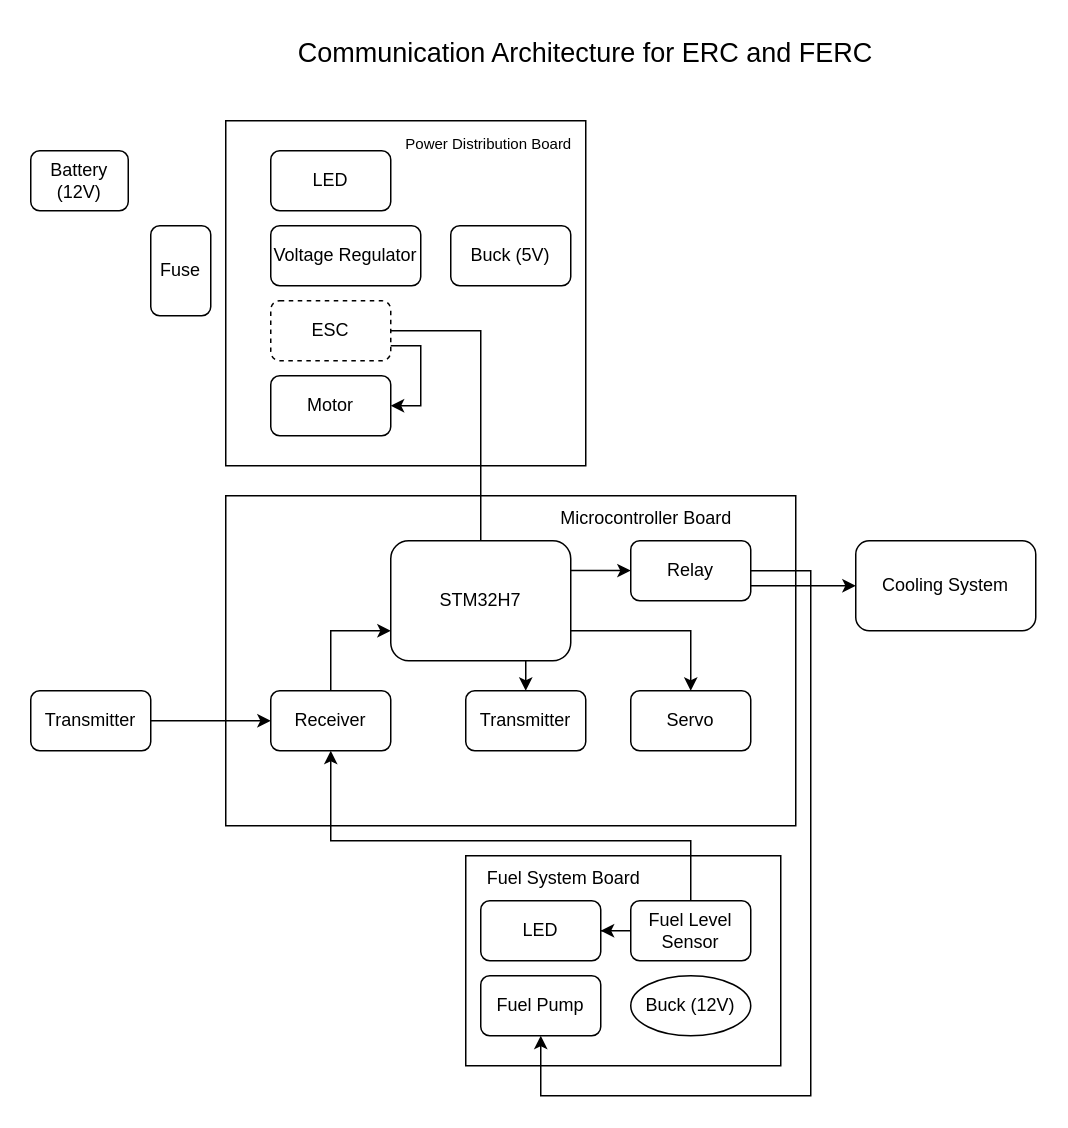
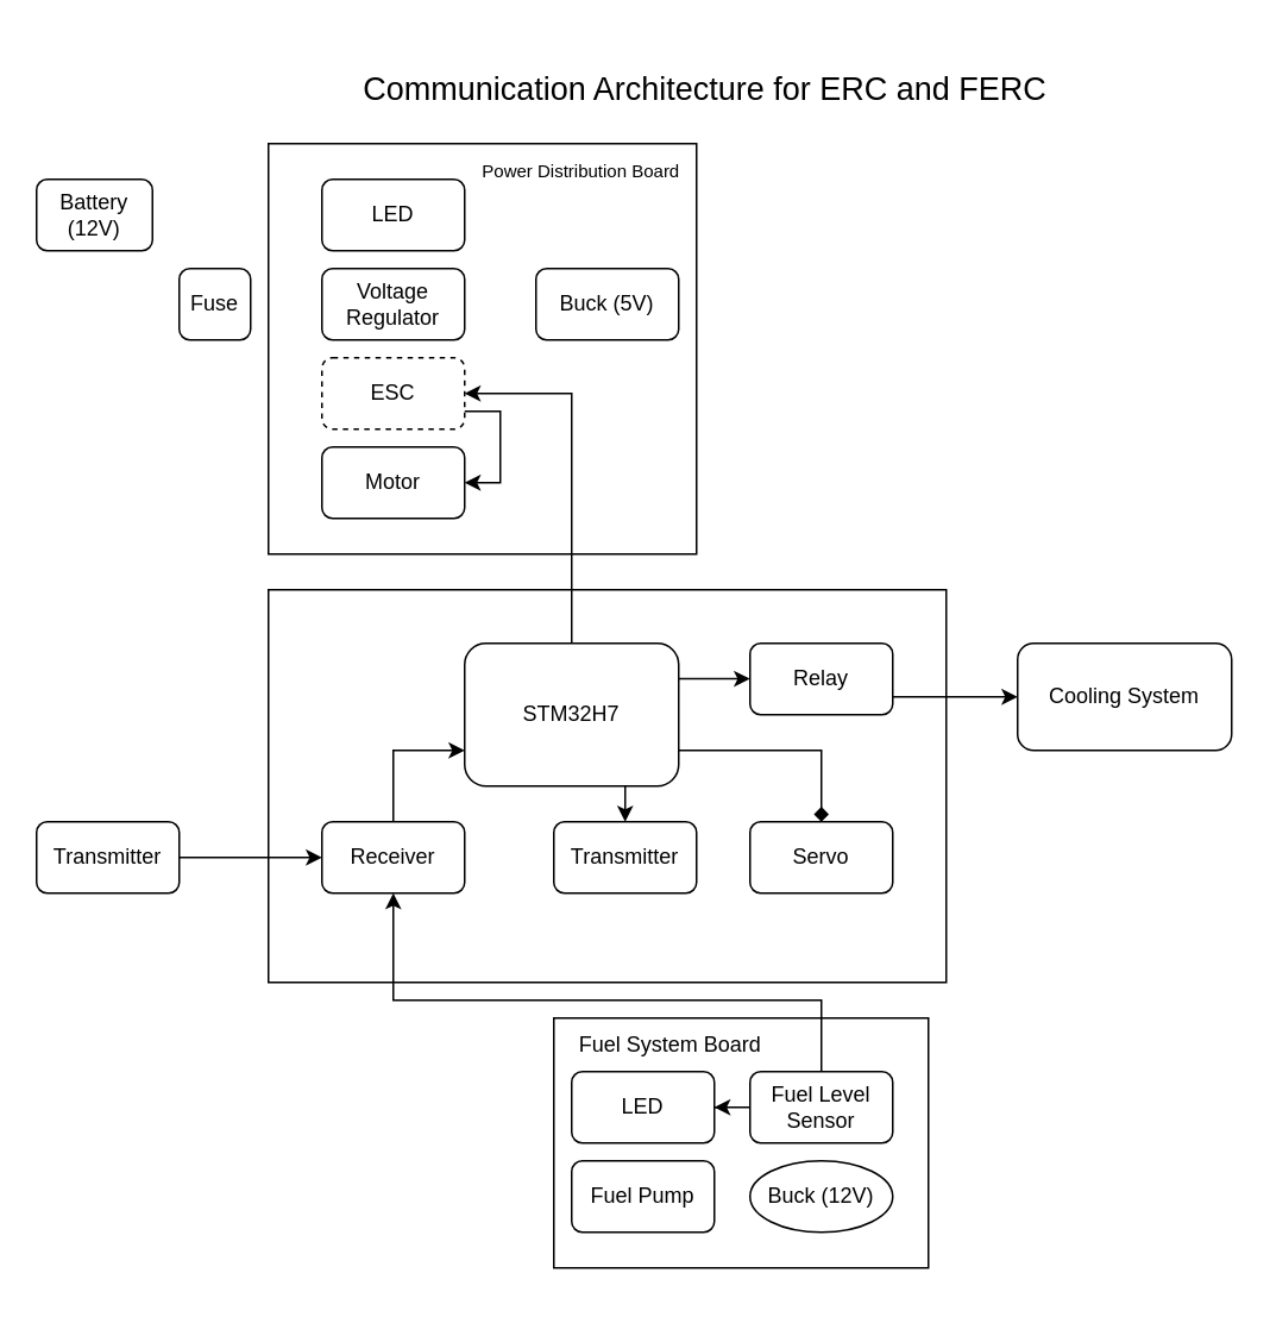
- <mxCell id="3" value="&lt;font style=&quot;font-size: 18px;&quot;&gt;Communication Architecture for ERC and FERC&lt;/font&gt;" style="text;html=1;align=center;verticalAlign=middle;whiteSpace=wrap;rounded=0;" vertex="1" parent="1"><mxGeometry x="90" width="600" height="30" as="geometry" y="20" /></mxCell>
+ <mxCell id="3" value="&lt;font style=&quot;font-size: 18px;&quot;&gt;Communication Architecture for ERC and FERC&lt;/font&gt;" style="text;html=1;align=center;verticalAlign=middle;whiteSpace=wrap;rounded=0;" vertex="1" parent="1"><mxGeometry x="95" y="35" width="600" height="30" as="geometry" /></mxCell>
- <mxCell id="8" value="Voltage Regulator" style="rounded=1;whiteSpace=wrap;html=1;" vertex="1" parent="1"><mxGeometry x="180" y="150" width="100" height="40" as="geometry" /></mxCell>
+ <mxCell id="8" value="Voltage Regulator" style="rounded=1;whiteSpace=wrap;html=1;" vertex="1" parent="1"><mxGeometry x="180" y="150" width="80" height="40" as="geometry" /></mxCell>
- <mxCell id="7" value="Fuse" style="rounded=1;whiteSpace=wrap;html=1;" vertex="1" parent="1"><mxGeometry x="100" y="150" width="40" height="60" as="geometry" /></mxCell>
+ <mxCell id="7" value="Fuse" style="rounded=1;whiteSpace=wrap;html=1;" vertex="1" parent="1"><mxGeometry x="100" y="150" width="40" height="40" as="geometry" /></mxCell>
- <mxCell id="15" style="edgeStyle=orthogonalEdgeStyle;rounded=0;orthogonalLoop=1;jettySize=auto;html=1;entryX=1;entryY=0.5;entryDx=0;entryDy=0;endArrow=none;" edge="1" parent="1" source="16" target="9"><mxGeometry relative="1" as="geometry" /></mxCell>
+ <mxCell id="15" style="edgeStyle=orthogonalEdgeStyle;rounded=0;orthogonalLoop=1;jettySize=auto;html=1;entryX=1;entryY=0.5;entryDx=0;entryDy=0;" edge="1" parent="1" source="16" target="9"><mxGeometry relative="1" as="geometry" /></mxCell>
- <mxCell id="25" value="Microcontroller Board" style="text;html=1;align=center;verticalAlign=middle;resizable=0;points=[];autosize=1;strokeColor=none;fillColor=none;" vertex="1" parent="1"><mxGeometry x="360" y="330" width="140" height="30" as="geometry" /></mxCell>
- <mxCell id="22" value="" style="edgeStyle=none;orthogonalLoop=1;jettySize=auto;html=1;rounded=0;exitX=1;exitY=0.75;exitDx=0;exitDy=0;entryX=0.5;entryY=0;entryDx=0;entryDy=0;" edge="1" parent="1" source="16" target="21"><mxGeometry width="100" relative="1" as="geometry"><mxPoint x="410" y="400" as="sourcePoint" /><mxPoint x="510" y="400" as="targetPoint" /><Array as="points"><mxPoint x="460" y="420" /></Array></mxGeometry></mxCell>
+ <mxCell id="22" value="" style="edgeStyle=none;orthogonalLoop=1;jettySize=auto;html=1;rounded=0;exitX=1;exitY=0.75;exitDx=0;exitDy=0;entryX=0.5;entryY=0;entryDx=0;entryDy=0;endArrow=diamond;" edge="1" parent="1" source="16" target="21"><mxGeometry width="100" relative="1" as="geometry"><mxPoint x="410" y="400" as="sourcePoint" /><mxPoint x="510" y="400" as="targetPoint" /><Array as="points"><mxPoint x="460" y="420" /></Array></mxGeometry></mxCell>
- <mxCell id="28" value="" style="edgeStyle=none;orthogonalLoop=1;jettySize=auto;html=1;rounded=0;exitX=1;exitY=0.5;exitDx=0;exitDy=0;entryX=0.5;entryY=1;entryDx=0;entryDy=0;" edge="1" parent="1" source="24" target="27"><mxGeometry width="100" relative="1" as="geometry"><mxPoint x="490" y="510" as="sourcePoint" /><mxPoint x="540" y="670" as="targetPoint" /><Array as="points"><mxPoint x="540" y="380" /><mxPoint x="540" y="560" /><mxPoint x="540" y="730" /><mxPoint x="360" y="730" /></Array></mxGeometry></mxCell>
